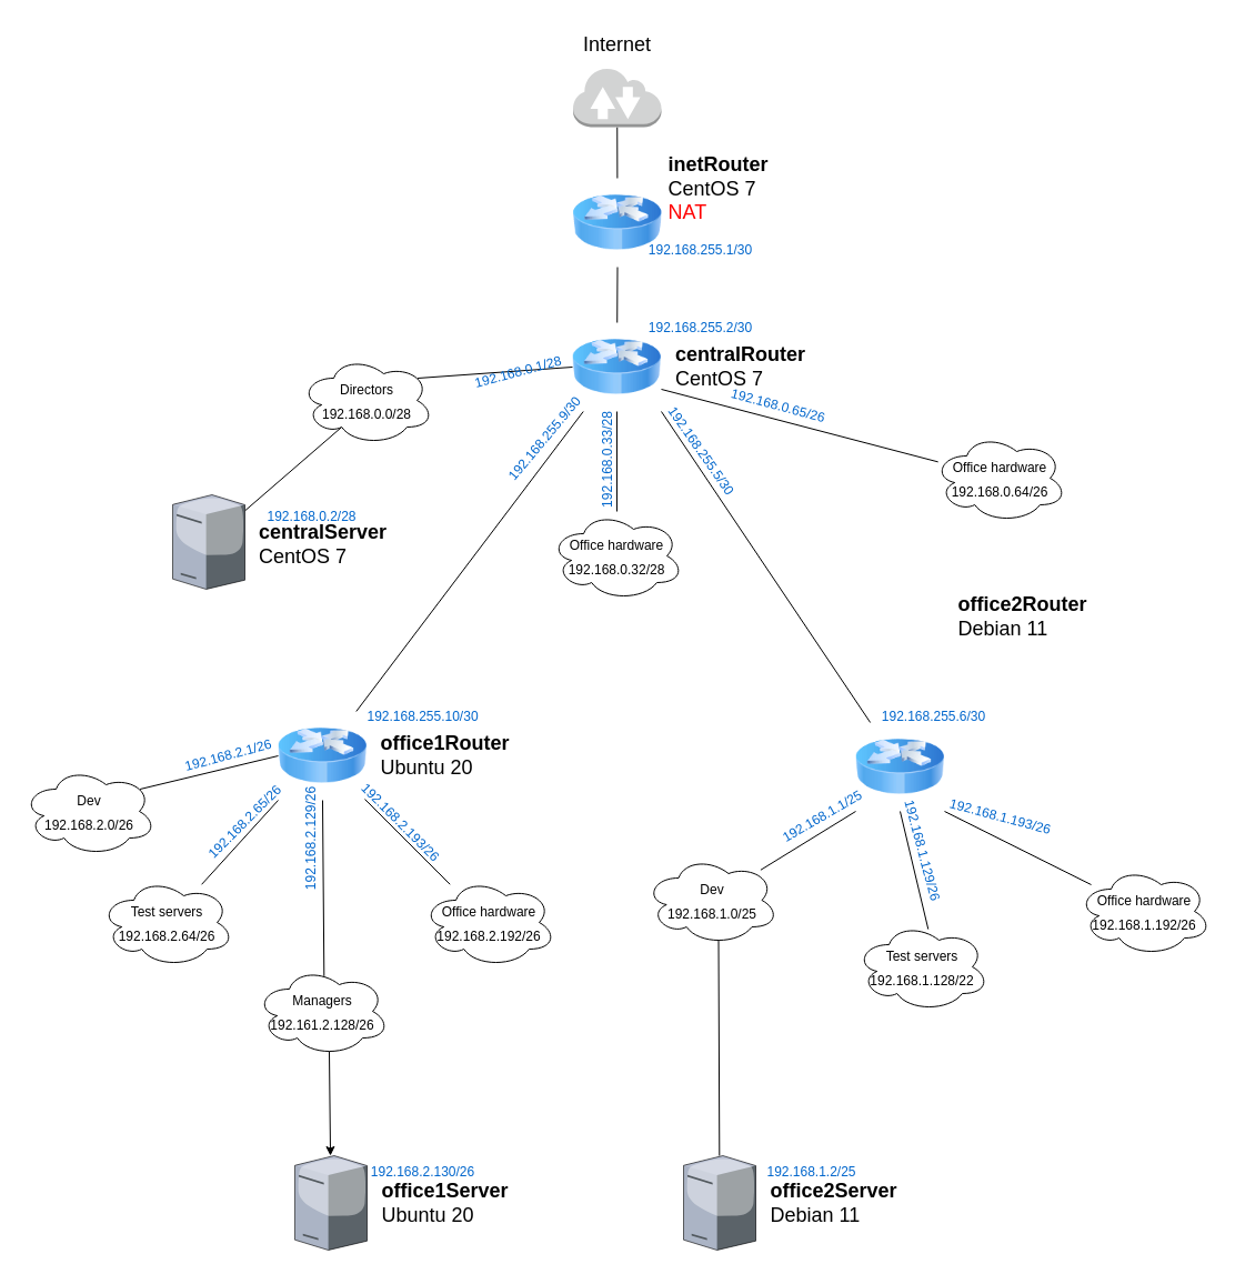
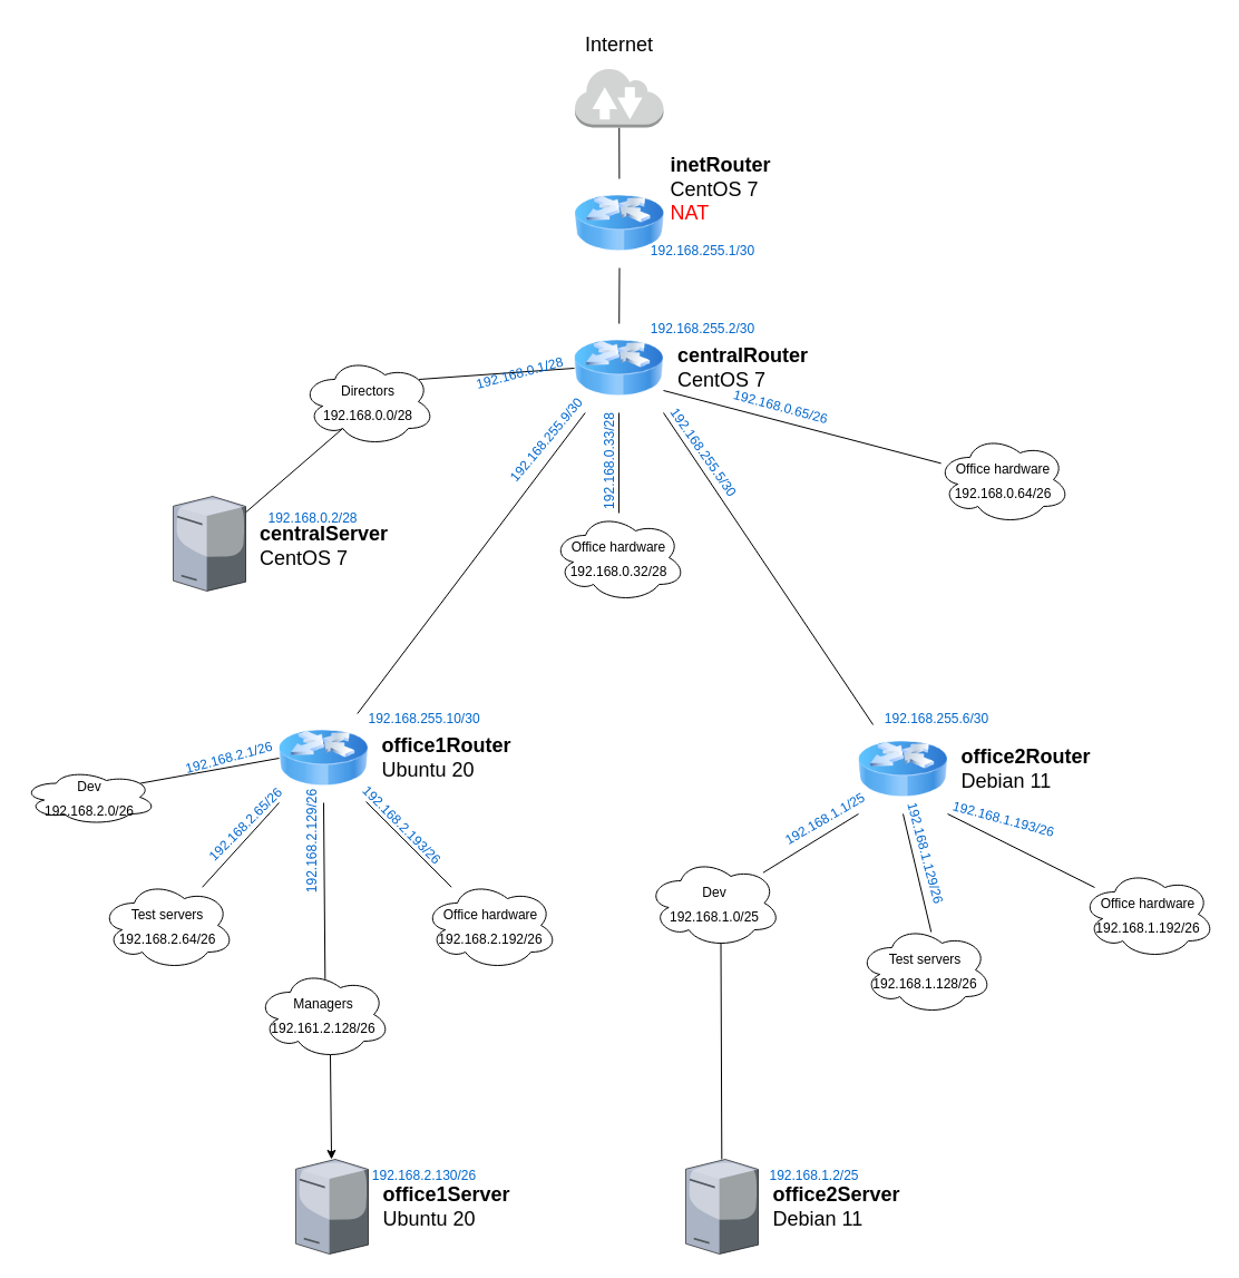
- <mxCell id="25" value="&lt;div style=&quot;text-align: left;&quot;&gt;&lt;span style=&quot;font-size: 18px;&quot;&gt;&lt;b&gt;office2Router&lt;/b&gt;&lt;/span&gt;&lt;/div&gt;&lt;div style=&quot;text-align: left;&quot;&gt;&lt;span style=&quot;font-size: 18px;&quot;&gt;Debian 11&lt;/span&gt;&lt;/div&gt;" style="text;html=1;resizable=0;autosize=1;align=center;verticalAlign=middle;points=[];fillColor=none;strokeColor=none;rounded=0;" parent="1" vertex="1"><mxGeometry x="850" y="525" width="140" height="60" as="geometry" /></mxCell>
+ <mxCell id="25" value="&lt;div style=&quot;text-align: left;&quot;&gt;&lt;span style=&quot;font-size: 18px;&quot;&gt;&lt;b&gt;office2Router&lt;/b&gt;&lt;/span&gt;&lt;/div&gt;&lt;div style=&quot;text-align: left;&quot;&gt;&lt;span style=&quot;font-size: 18px;&quot;&gt;Debian 11&lt;/span&gt;&lt;/div&gt;" style="text;html=1;resizable=0;autosize=1;align=center;verticalAlign=middle;points=[];fillColor=none;strokeColor=none;rounded=0;" parent="1" vertex="1"><mxGeometry x="850" y="660" width="140" height="60" as="geometry" /></mxCell>
- <mxCell id="32" value="&lt;font color=&quot;#000000&quot; style=&quot;font-size: 12px;&quot;&gt;Dev&lt;br&gt;192.168.2.0/26&lt;/font&gt;" style="ellipse;shape=cloud;whiteSpace=wrap;html=1;fontSize=18;fontColor=#FF0000;" parent="1" vertex="1"><mxGeometry x="20" y="690" width="120" height="80" as="geometry" /></mxCell>
+ <mxCell id="32" value="&lt;font color=&quot;#000000&quot; style=&quot;font-size: 12px;&quot;&gt;Dev&lt;br&gt;192.168.2.0/26&lt;/font&gt;" style="ellipse;shape=cloud;whiteSpace=wrap;html=1;fontSize=18;fontColor=#FF0000;" parent="1" vertex="1"><mxGeometry x="20" y="690" width="120" height="50" as="geometry" /></mxCell>
- <mxCell id="41" value="&lt;font color=&quot;#000000&quot; style=&quot;font-size: 12px;&quot;&gt;Test servers&lt;br&gt;192.168.1.128/22&lt;/font&gt;" style="ellipse;shape=cloud;whiteSpace=wrap;html=1;fontSize=18;fontColor=#FF0000;" parent="1" vertex="1"><mxGeometry x="770" y="830" width="120" height="80" as="geometry" /></mxCell>
+ <mxCell id="41" value="&lt;font color=&quot;#000000&quot; style=&quot;font-size: 12px;&quot;&gt;Test servers&lt;br&gt;192.168.1.128/26&lt;/font&gt;" style="ellipse;shape=cloud;whiteSpace=wrap;html=1;fontSize=18;fontColor=#FF0000;" parent="1" vertex="1"><mxGeometry x="770" y="830" width="120" height="80" as="geometry" /></mxCell>
